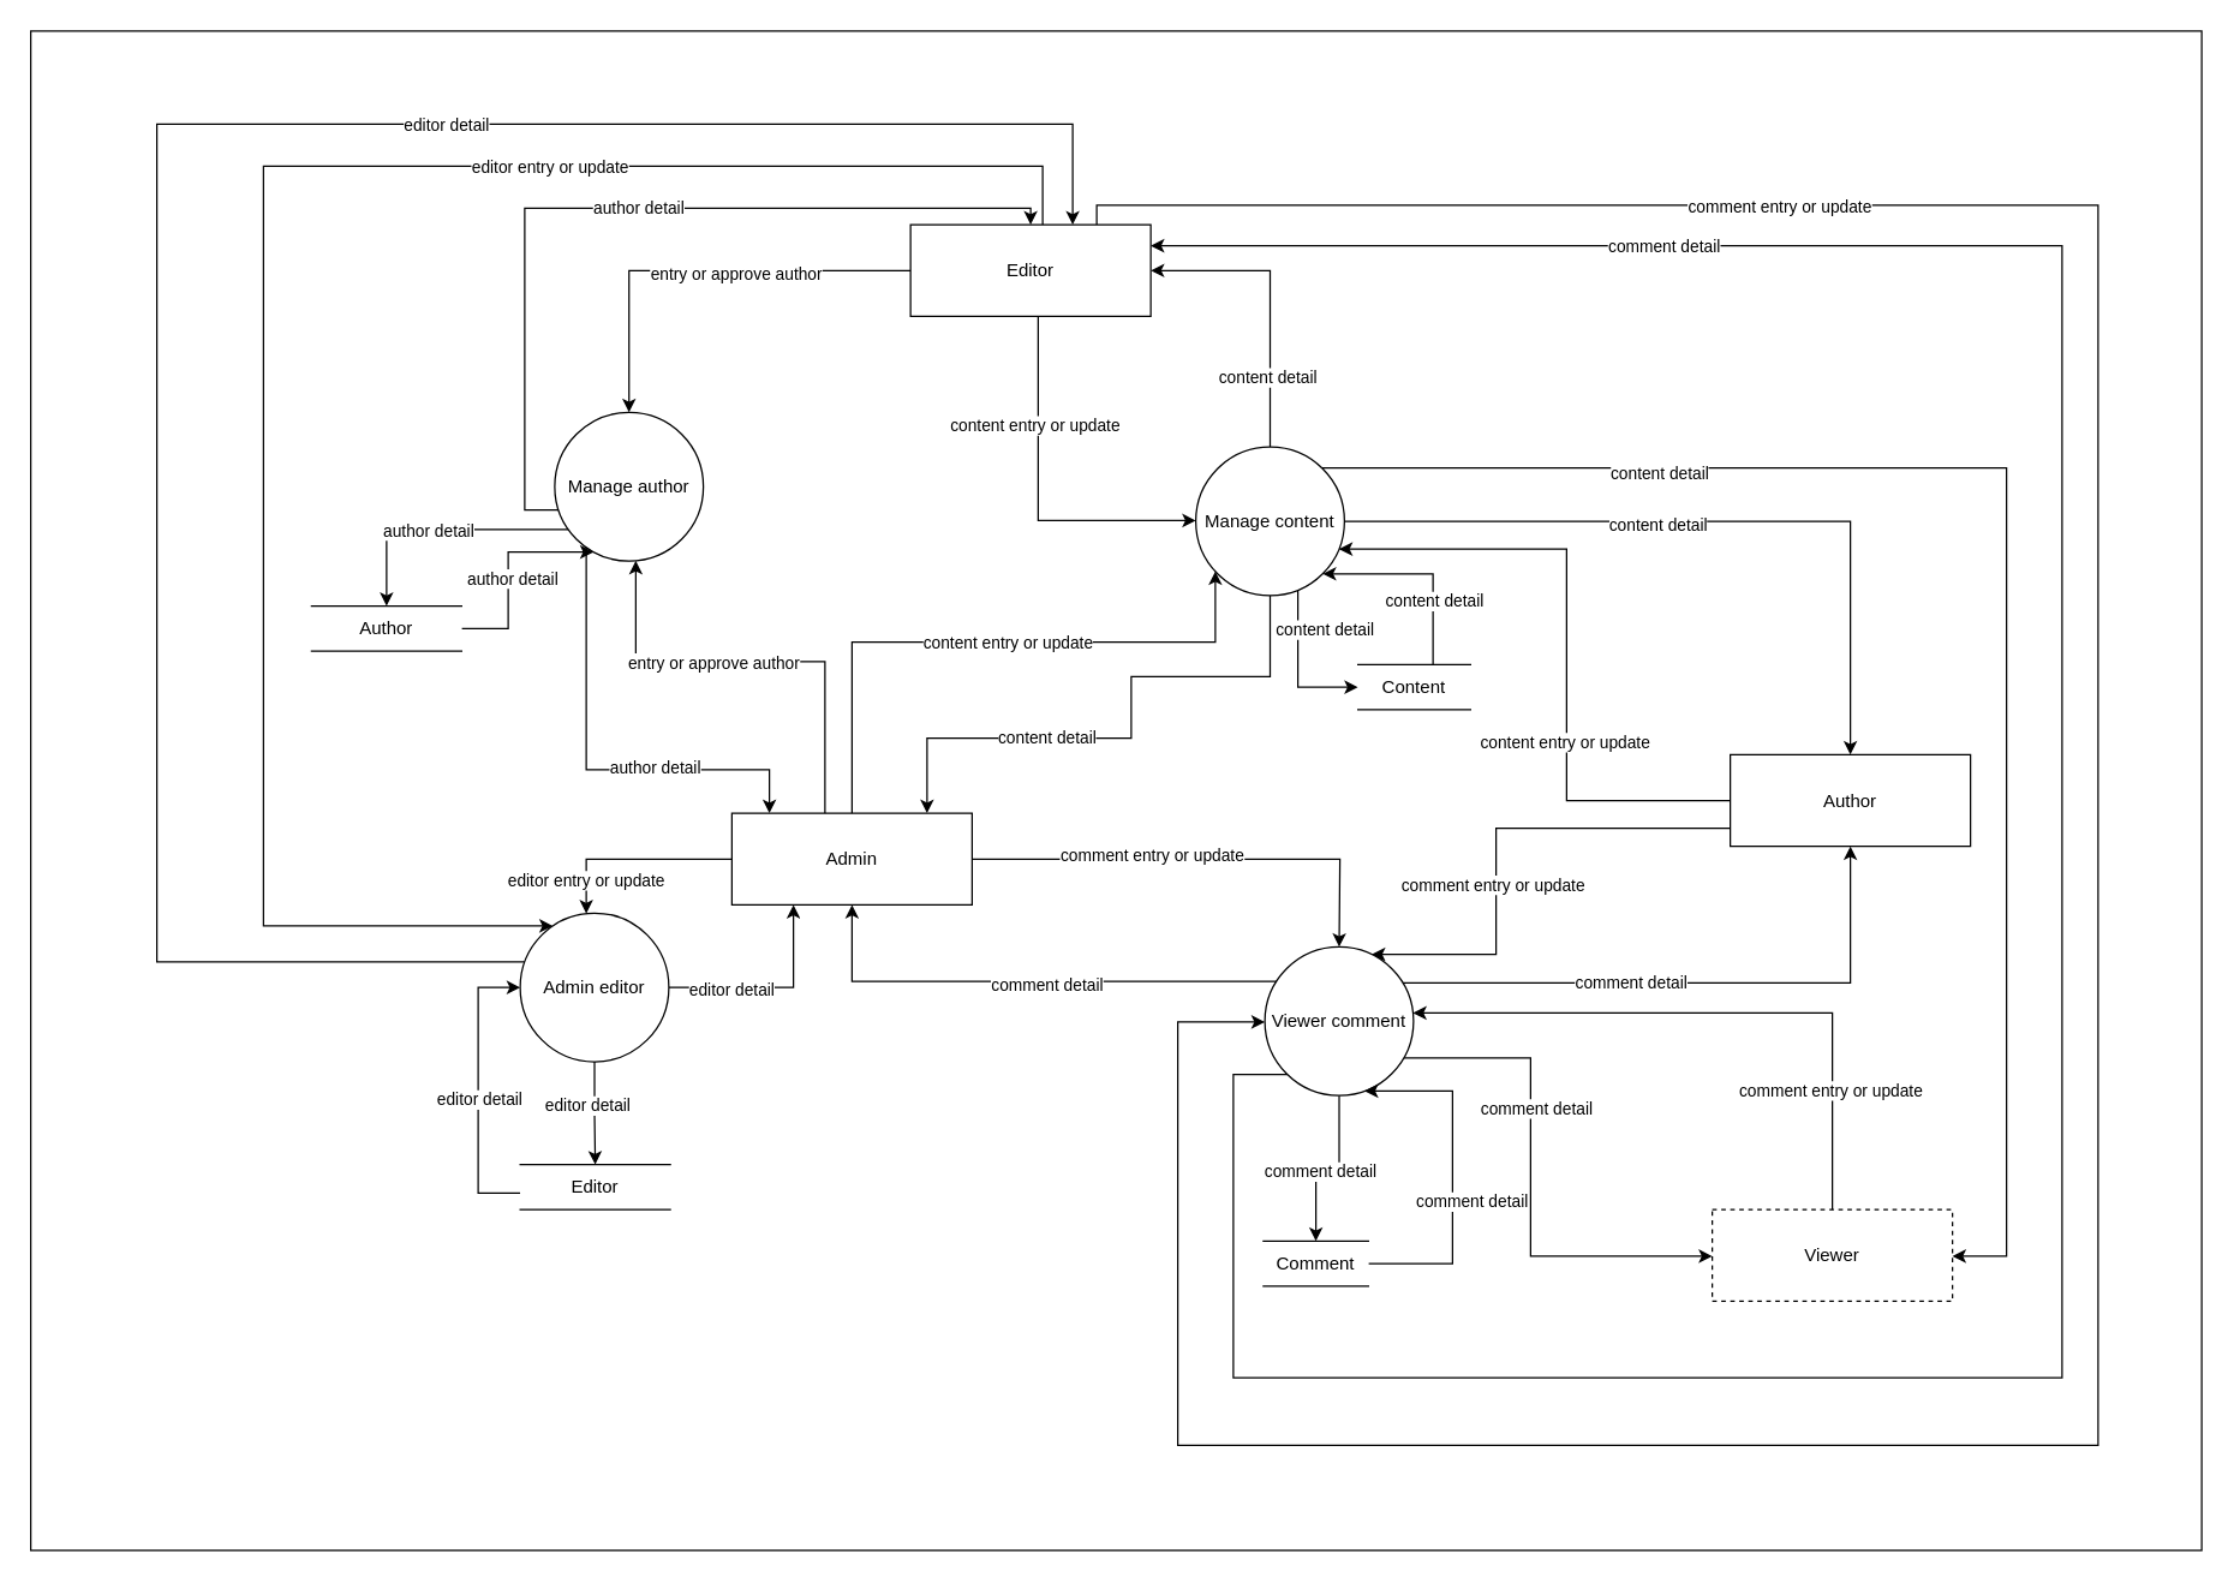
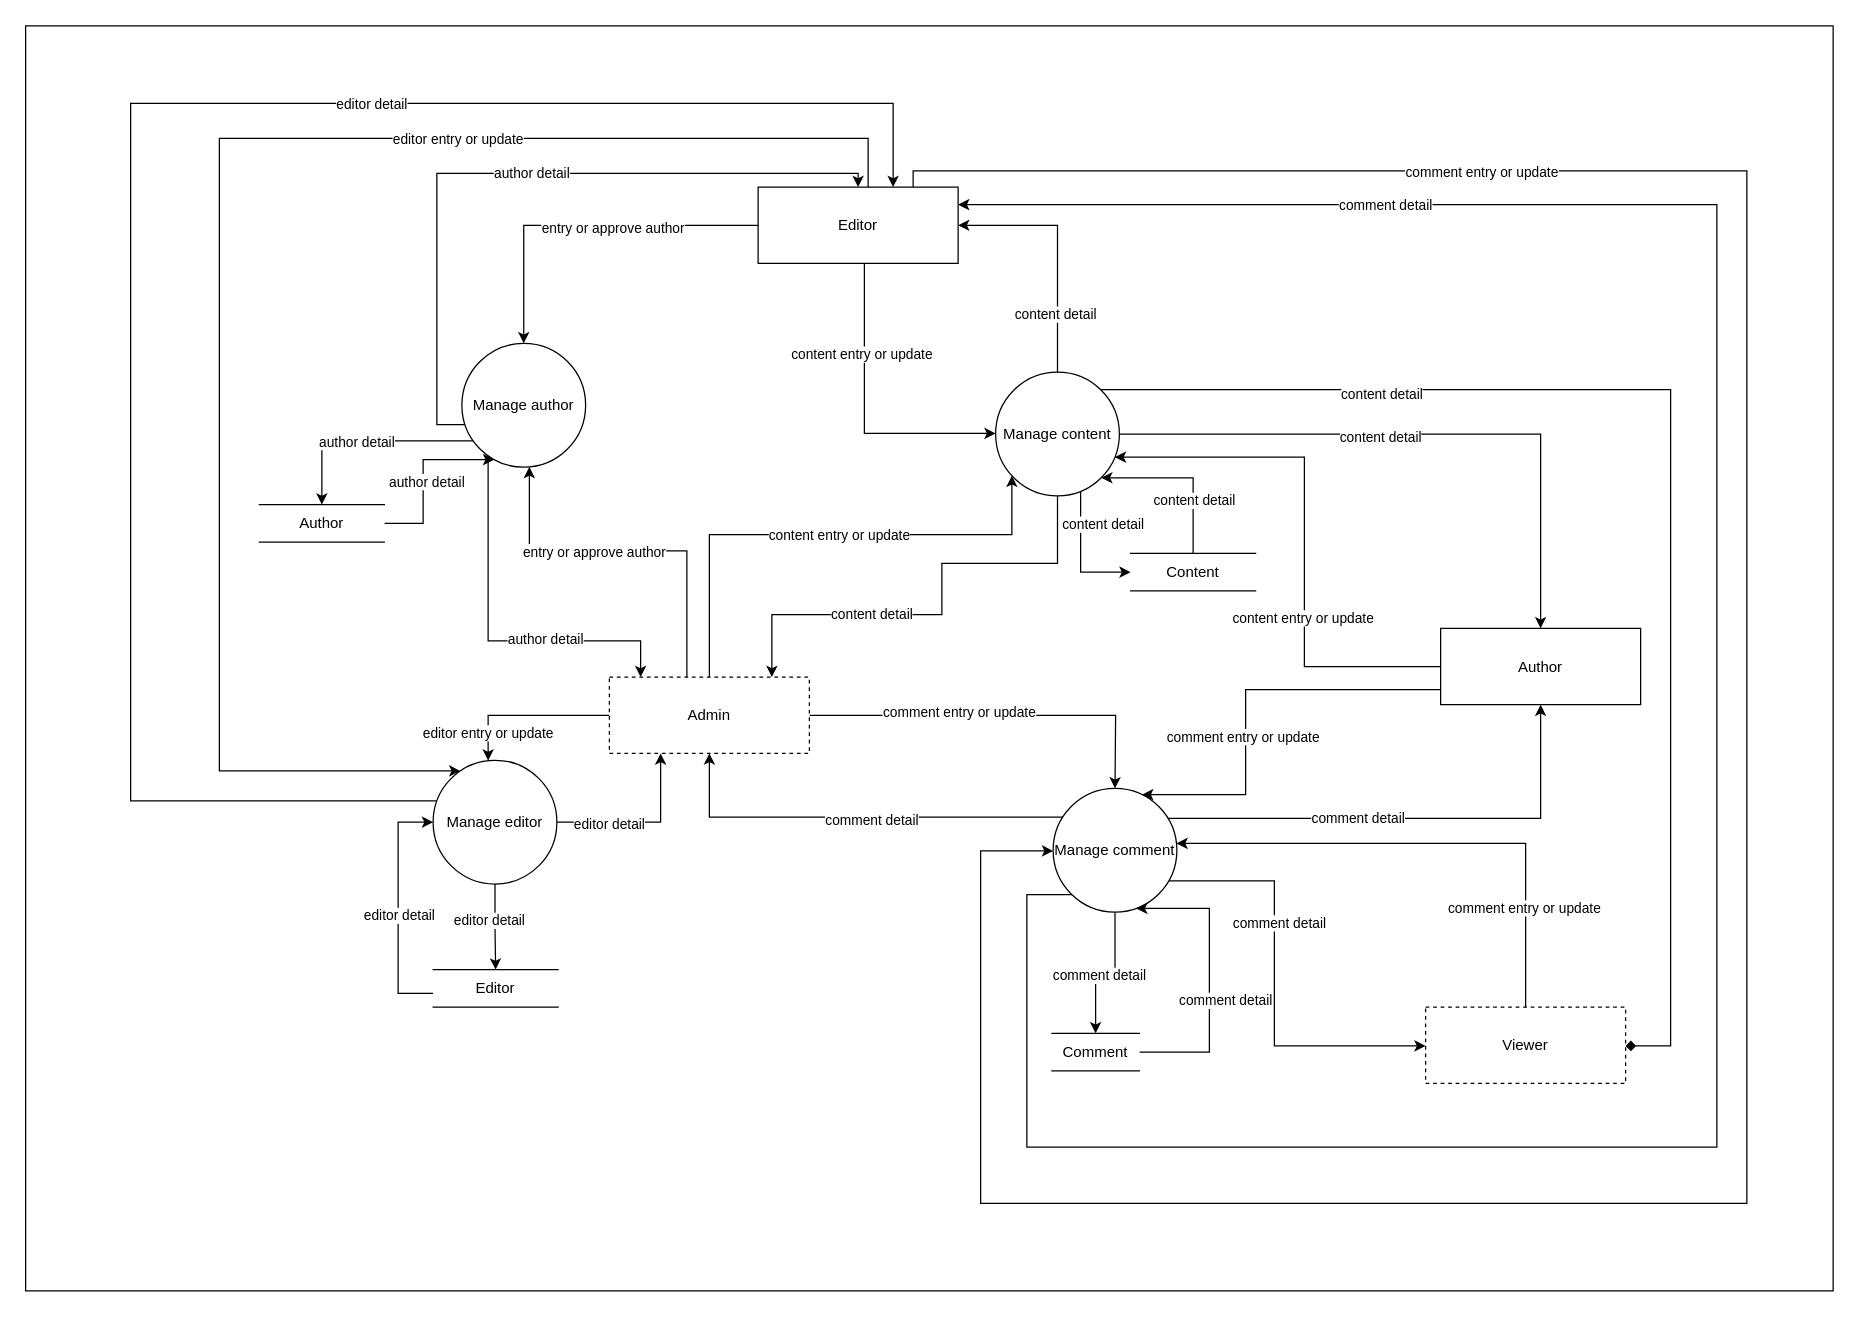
- <mxCell id="68" value="Content" style="html=1;dashed=0;whiteSpace=wrap;shape=partialRectangle;right=0;left=0;" vertex="1" parent="1"><mxGeometry x="904" y="442" width="75" height="30" as="geometry" /></mxCell>
+ <mxCell id="68" value="Content" style="html=1;dashed=0;whiteSpace=wrap;shape=partialRectangle;right=0;left=0;" vertex="1" parent="1"><mxGeometry x="904" y="442" width="100" height="30" as="geometry" /></mxCell>
- <mxCell id="11" value="Admin" style="html=1;dashed=0;whiteSpace=wrap;" vertex="1" parent="1"><mxGeometry x="487" y="541" width="160" height="61" as="geometry" /></mxCell>
+ <mxCell id="11" value="Admin" style="html=1;dashed=1;whiteSpace=wrap;" vertex="1" parent="1"><mxGeometry x="487" y="541" width="160" height="61" as="geometry" /></mxCell>
- <mxCell id="33" value="Admin editor" style="shape=ellipse;html=1;dashed=0;whiteSpace=wrap;perimeter=ellipsePerimeter;" vertex="1" parent="1"><mxGeometry x="346" y="607.5" width="99" height="99" as="geometry" /></mxCell>
+ <mxCell id="33" value="Manage editor" style="shape=ellipse;html=1;dashed=0;whiteSpace=wrap;perimeter=ellipsePerimeter;" vertex="1" parent="1"><mxGeometry x="346" y="607.5" width="99" height="99" as="geometry" /></mxCell>
- <mxCell id="62" value="Viewer comment" style="shape=ellipse;html=1;dashed=0;whiteSpace=wrap;perimeter=ellipsePerimeter;" vertex="1" parent="1"><mxGeometry x="842" y="630" width="99" height="99" as="geometry" /></mxCell>
+ <mxCell id="62" value="Manage comment" style="shape=ellipse;html=1;dashed=0;whiteSpace=wrap;perimeter=ellipsePerimeter;" vertex="1" parent="1"><mxGeometry x="842" y="630" width="99" height="99" as="geometry" /></mxCell>
- <mxCell id="47" style="edgeStyle=orthogonalEdgeStyle;rounded=0;orthogonalLoop=1;jettySize=auto;html=1;" edge="1" parent="1" source="49" target="28"><mxGeometry relative="1" as="geometry"><Array as="points"><mxPoint x="1336" y="311" /><mxPoint x="1336" y="836" /></Array></mxGeometry></mxCell>
+ <mxCell id="47" style="edgeStyle=orthogonalEdgeStyle;rounded=0;orthogonalLoop=1;jettySize=auto;html=1;endArrow=diamond;" edge="1" parent="1" source="49" target="28"><mxGeometry relative="1" as="geometry"><Array as="points"><mxPoint x="1336" y="311" /><mxPoint x="1336" y="836" /></Array></mxGeometry></mxCell>
